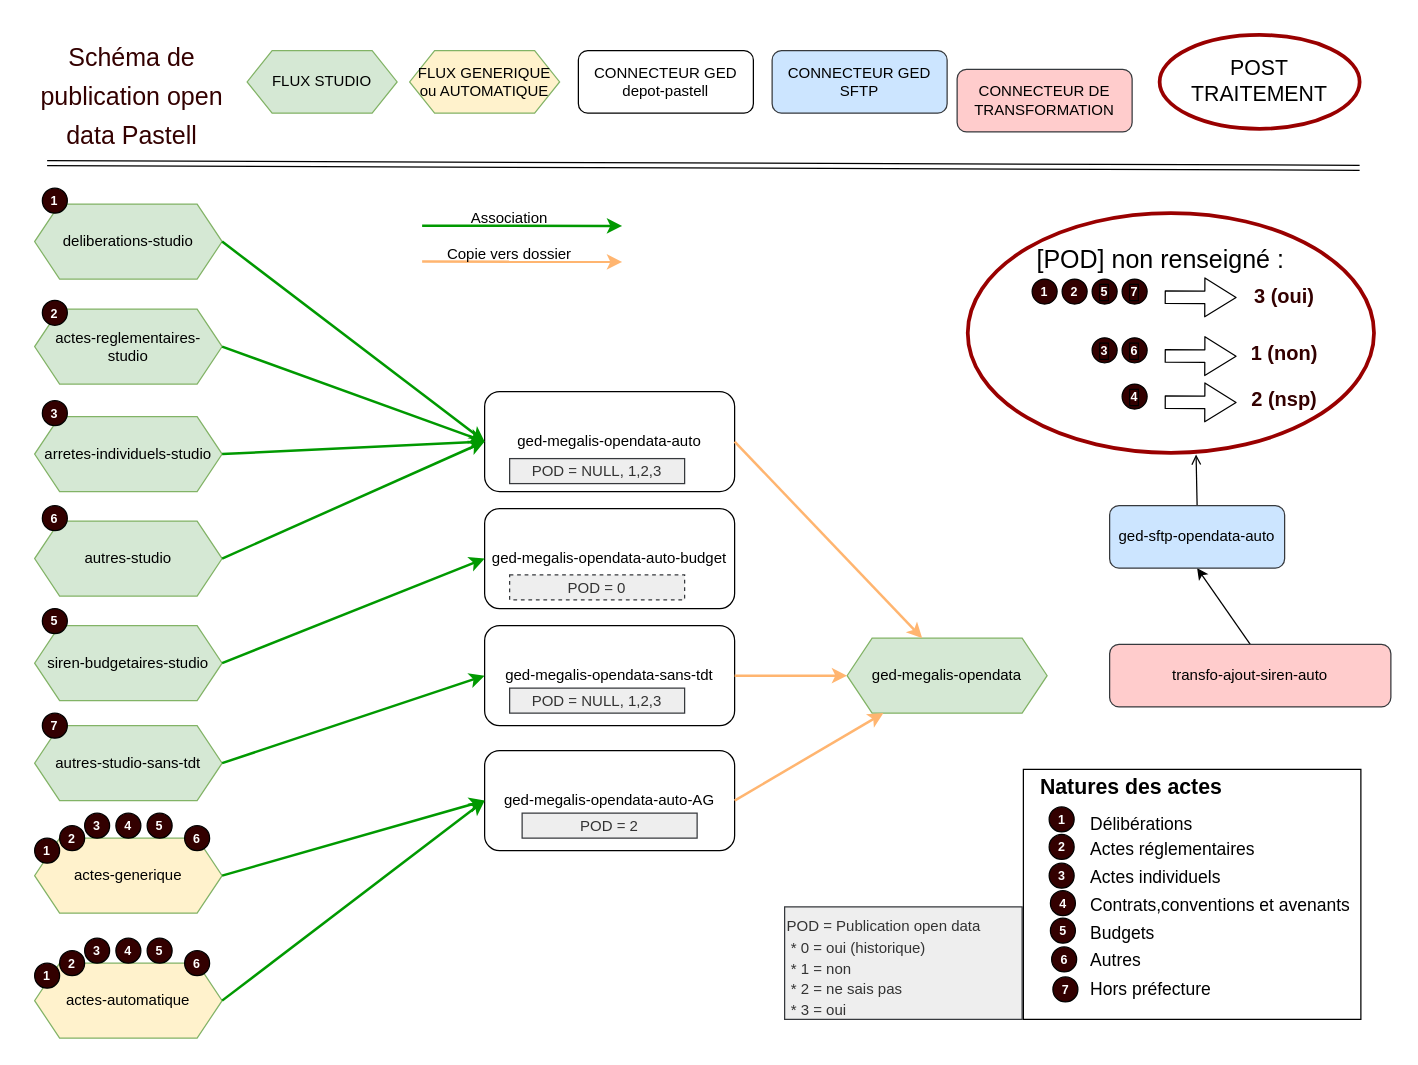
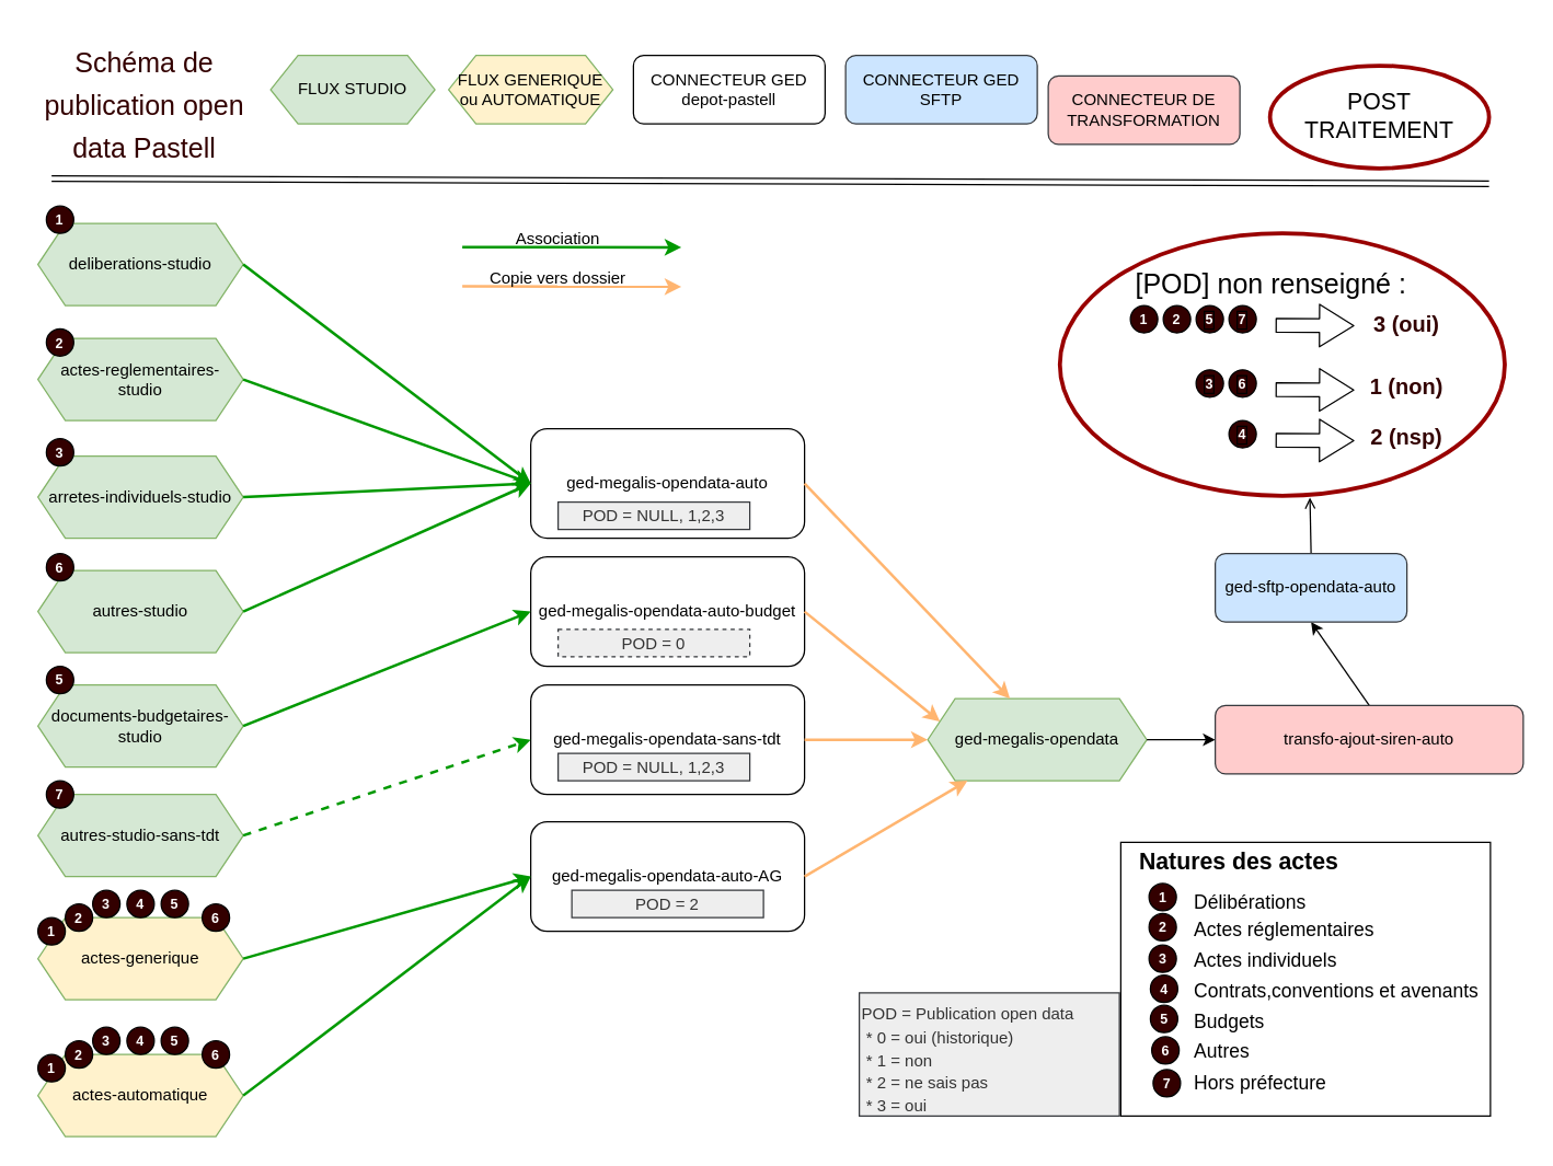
- <mxCell id="76" value="POST TRAITEMENT" style="ellipse;whiteSpace=wrap;html=1;strokeColor=#990000;strokeWidth=3;fontSize=17;fillColor=none;" parent="1" vertex="1"><mxGeometry x="927" y="27.5" width="160" height="75" as="geometry" /></mxCell>
+ <mxCell id="76" value="POST TRAITEMENT" style="ellipse;whiteSpace=wrap;html=1;strokeColor=#990000;strokeWidth=3;fontSize=17;fillColor=none;" parent="1" vertex="1"><mxGeometry x="927" y="47.5" width="160" height="75" as="geometry" /></mxCell>
+ <mxCell id="62" value="" style="edgeStyle=none;orthogonalLoop=1;jettySize=auto;html=1;rounded=0;endArrow=classic;startSize=6;endSize=6;sourcePerimeterSpacing=8;targetPerimeterSpacing=8;curved=1;exitX=1;exitY=0.5;exitDx=0;exitDy=0;entryX=0;entryY=0.25;entryDx=0;entryDy=0;strokeColor=#FFB570;strokeWidth=2;endFill=1;" parent="1" source="6" target="8" edge="1"><mxGeometry width="140" relative="1" as="geometry"><mxPoint x="497" y="370" as="sourcePoint" /><mxPoint x="637" y="370" as="targetPoint" /><Array as="points" /></mxGeometry></mxCell>
- <mxCell id="26" value="siren-budgetaires-studio" style="shape=hexagon;perimeter=hexagonPerimeter2;whiteSpace=wrap;html=1;fixedSize=1;fillColor=#d5e8d4;strokeColor=#82b366;" parent="1" vertex="1"><mxGeometry x="27" y="500" width="150" height="60" as="geometry" /></mxCell>
+ <mxCell id="26" value="documents-budgetaires-studio" style="shape=hexagon;perimeter=hexagonPerimeter2;whiteSpace=wrap;html=1;fixedSize=1;fillColor=#d5e8d4;strokeColor=#82b366;" parent="1" vertex="1"><mxGeometry x="27" y="500" width="150" height="60" as="geometry" /></mxCell>
+ <mxCell id="13" value="" style="endArrow=classic;html=1;rounded=0;exitX=1;exitY=0.5;exitDx=0;exitDy=0;entryX=0;entryY=0.5;entryDx=0;entryDy=0;" parent="1" source="8" target="72" edge="1"><mxGeometry width="50" height="50" relative="1" as="geometry"><mxPoint x="717" y="440" as="sourcePoint" /><mxPoint x="871.5" y="545" as="targetPoint" /></mxGeometry></mxCell>
- <mxCell id="28" value="" style="endArrow=classic;html=1;rounded=0;exitX=1;exitY=0.5;exitDx=0;exitDy=0;entryX=0;entryY=0.5;entryDx=0;entryDy=0;strokeColor=#009900;strokeWidth=2;" parent="1" source="27" target="7" edge="1"><mxGeometry width="50" height="50" relative="1" as="geometry"><mxPoint x="717" y="580" as="sourcePoint" /><mxPoint x="767" y="530" as="targetPoint" /></mxGeometry></mxCell>
+ <mxCell id="28" value="" style="endArrow=classic;html=1;rounded=0;exitX=1;exitY=0.5;exitDx=0;exitDy=0;entryX=0;entryY=0.5;entryDx=0;entryDy=0;strokeColor=#009900;strokeWidth=2;dashed=1;" parent="1" source="27" target="7" edge="1"><mxGeometry width="50" height="50" relative="1" as="geometry"><mxPoint x="717" y="580" as="sourcePoint" /><mxPoint x="767" y="530" as="targetPoint" /></mxGeometry></mxCell>
